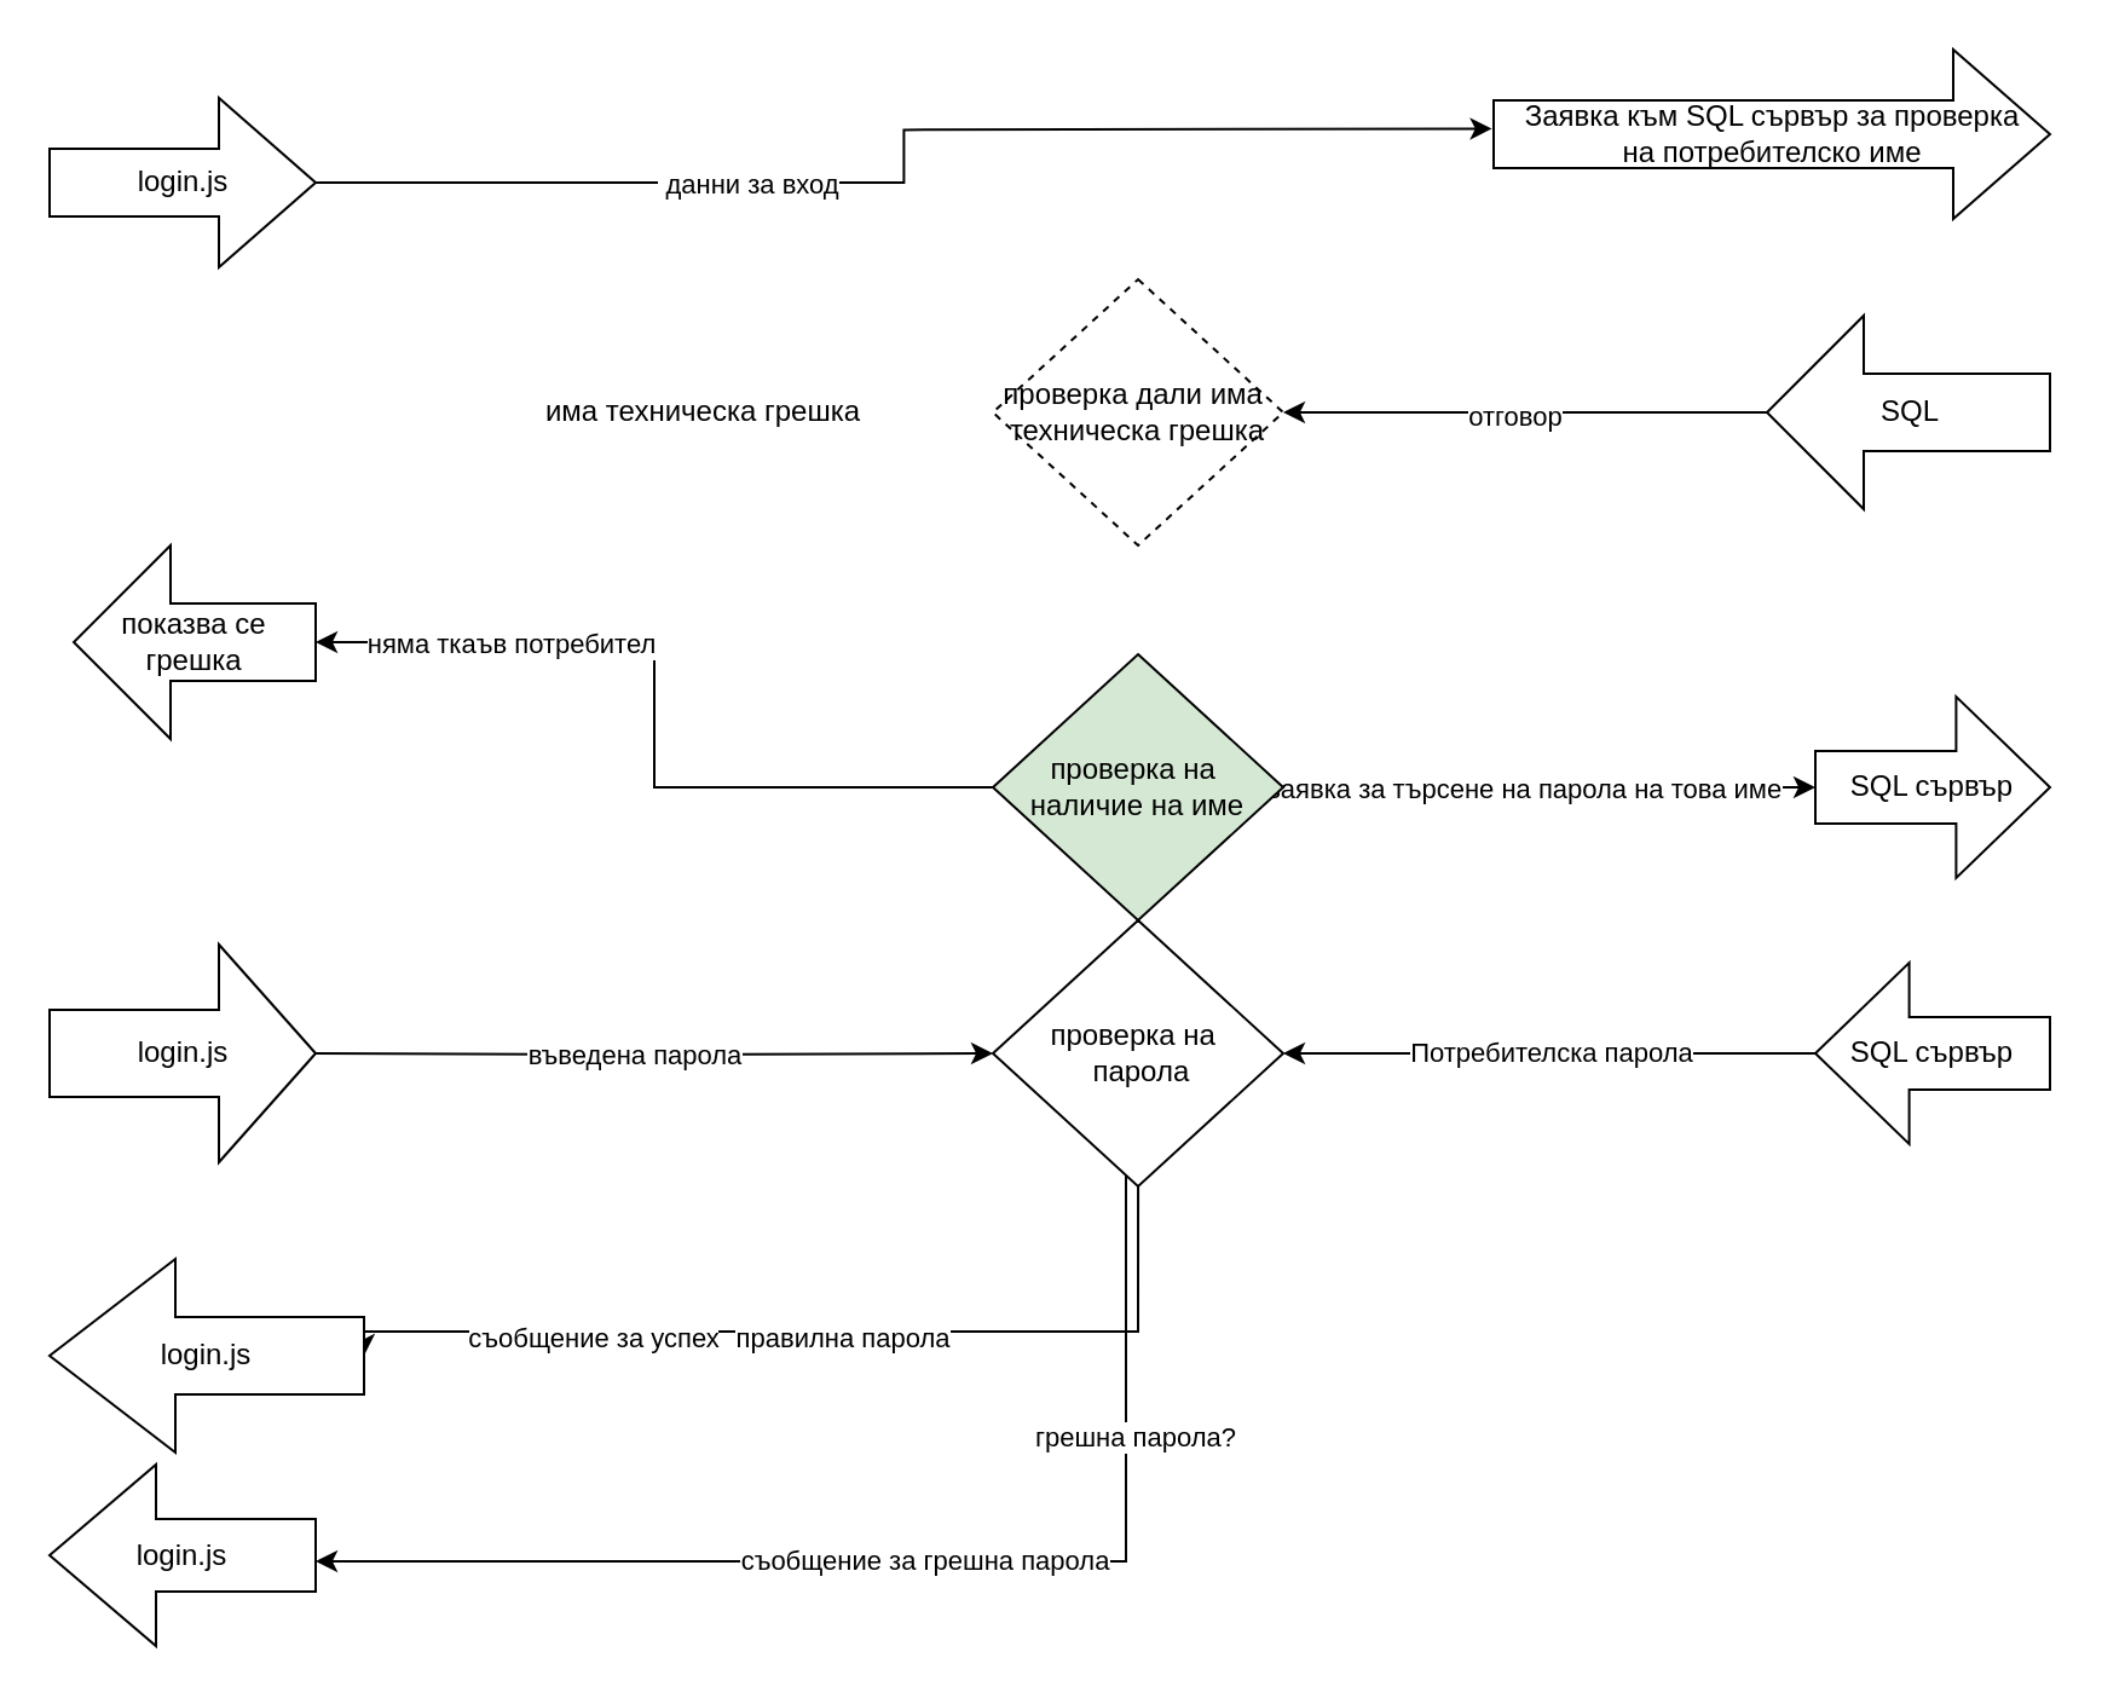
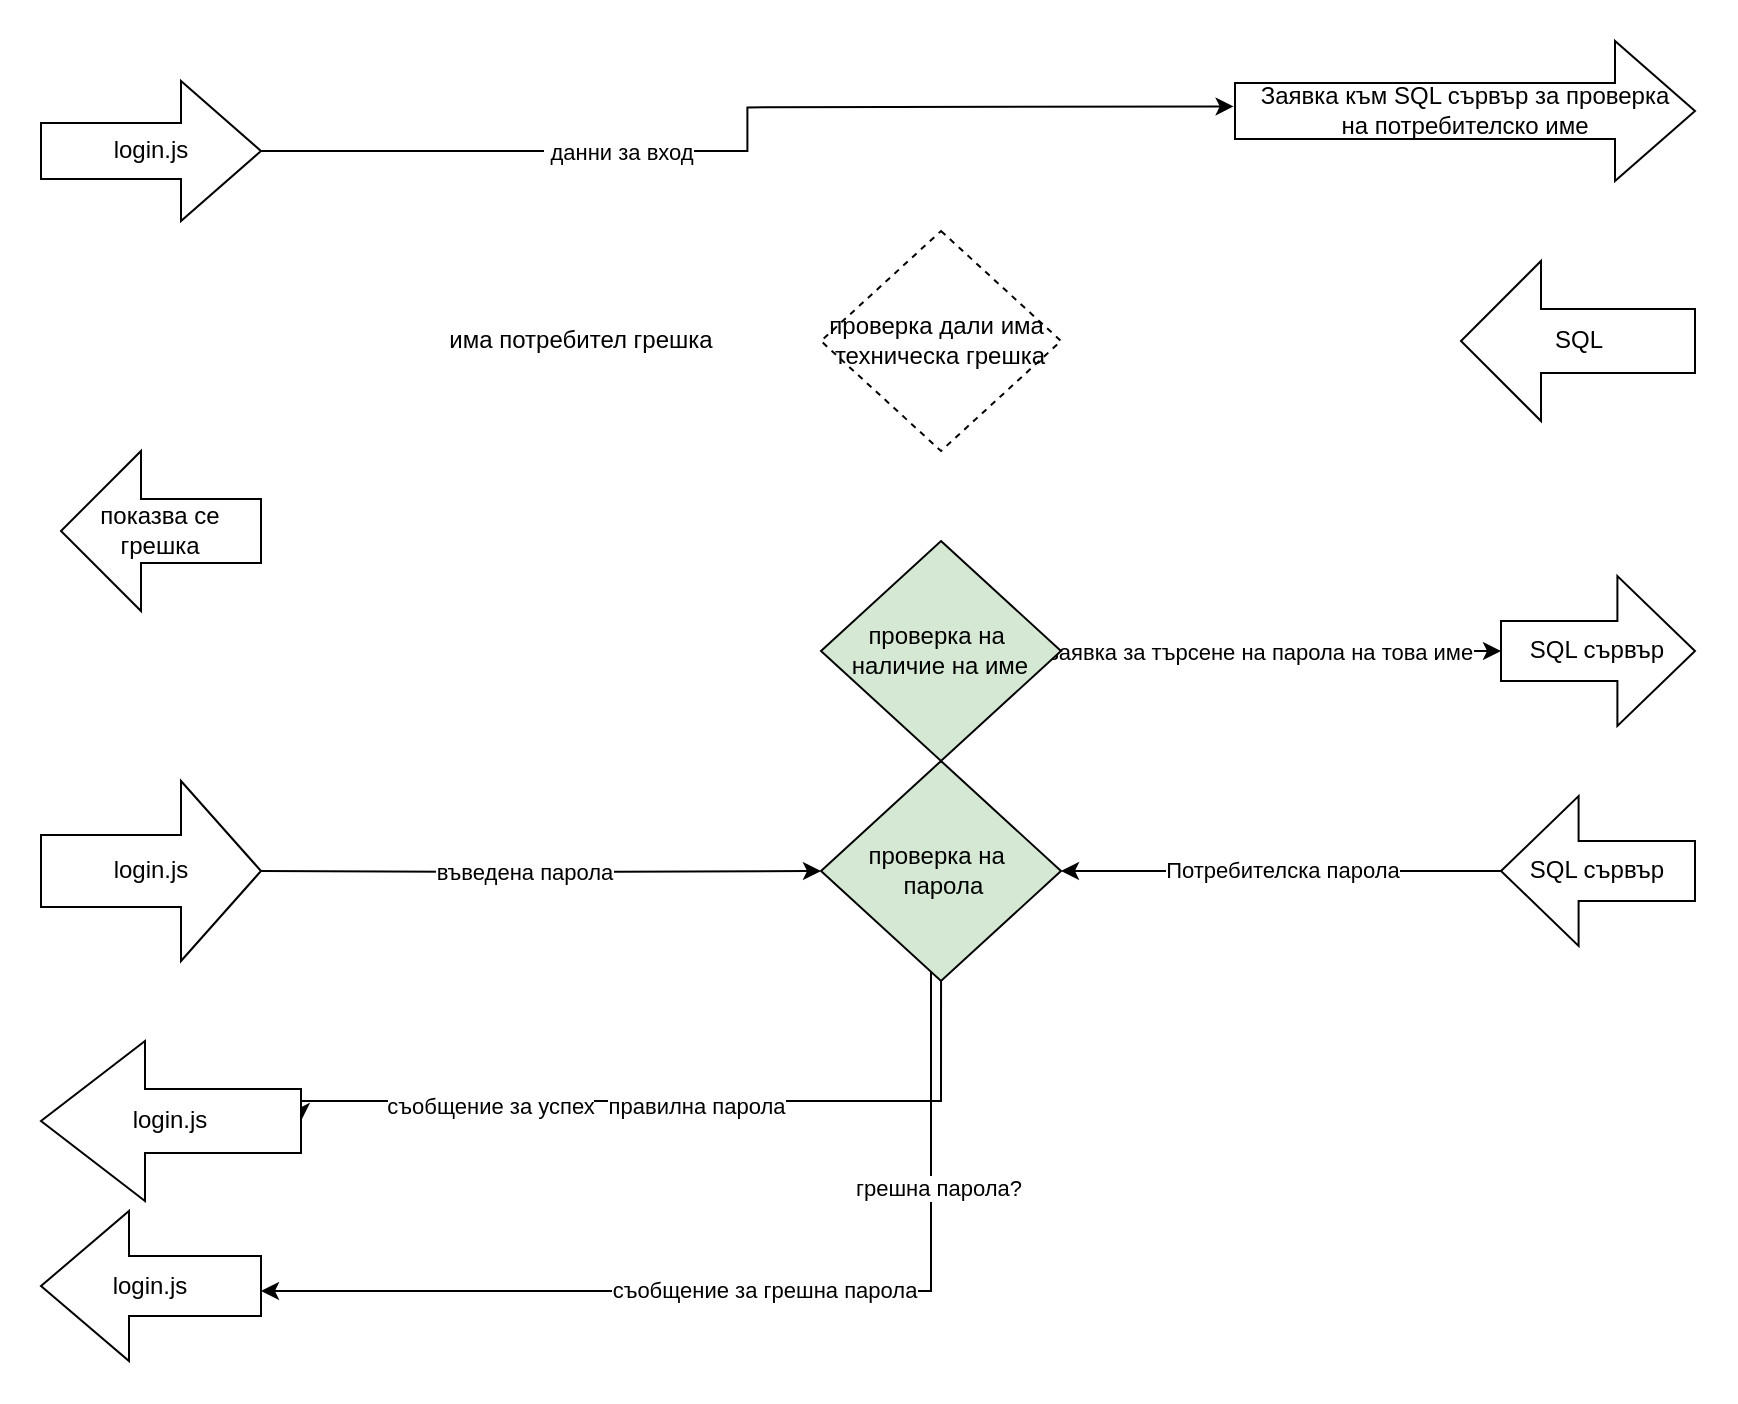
- <mxCell id="10" value="има техническа грешка" style="text;html=1;align=center;verticalAlign=middle;resizable=0;points=[];autosize=1;strokeColor=none;fillColor=none;" vertex="1" parent="1"><mxGeometry x="210" y="155" width="160" height="30" as="geometry" /></mxCell>
+ <mxCell id="10" value="има потребител грешка" style="text;html=1;align=center;verticalAlign=middle;resizable=0;points=[];autosize=1;strokeColor=none;fillColor=none;" vertex="1" parent="1"><mxGeometry x="210" y="155" width="160" height="30" as="geometry" /></mxCell>
- <mxCell id="6" value="" style="edgeStyle=orthogonalEdgeStyle;rounded=0;orthogonalLoop=1;jettySize=auto;html=1;" edge="1" parent="1" source="8" target="9"><mxGeometry relative="1" as="geometry" /></mxCell>
- <mxCell id="7" value="отговор" style="edgeLabel;html=1;align=center;verticalAlign=middle;resizable=0;points=[];" vertex="1" connectable="0" parent="6"><mxGeometry x="0.052" y="1" relative="1" as="geometry"><mxPoint as="offset" /></mxGeometry></mxCell>
- <mxCell id="11" value="" style="edgeStyle=orthogonalEdgeStyle;rounded=0;orthogonalLoop=1;jettySize=auto;html=1;" edge="1" parent="1" source="15" target="22"><mxGeometry relative="1" as="geometry" /></mxCell>
- <mxCell id="12" value="няма ткаъв потребител" style="edgeLabel;html=1;align=center;verticalAlign=middle;resizable=0;points=[];" vertex="1" connectable="0" parent="11"><mxGeometry x="0.692" y="-3" relative="1" as="geometry"><mxPoint x="28" y="3" as="offset" /></mxGeometry></mxCell>
- <mxCell id="21" value="проверка на&amp;nbsp;&lt;div&gt;&amp;nbsp;парола&lt;/div&gt;" style="rhombus;whiteSpace=wrap;html=1;shadow=0;dashed=0;" vertex="1" parent="1"><mxGeometry x="410" y="380" width="120" height="110" as="geometry" /></mxCell>
+ <mxCell id="21" value="проверка на&amp;nbsp;&lt;div&gt;&amp;nbsp;парола&lt;/div&gt;" style="rhombus;whiteSpace=wrap;html=1;shadow=0;dashed=0;fillColor=#d5e8d4;" vertex="1" parent="1"><mxGeometry x="410" y="380" width="120" height="110" as="geometry" /></mxCell>
